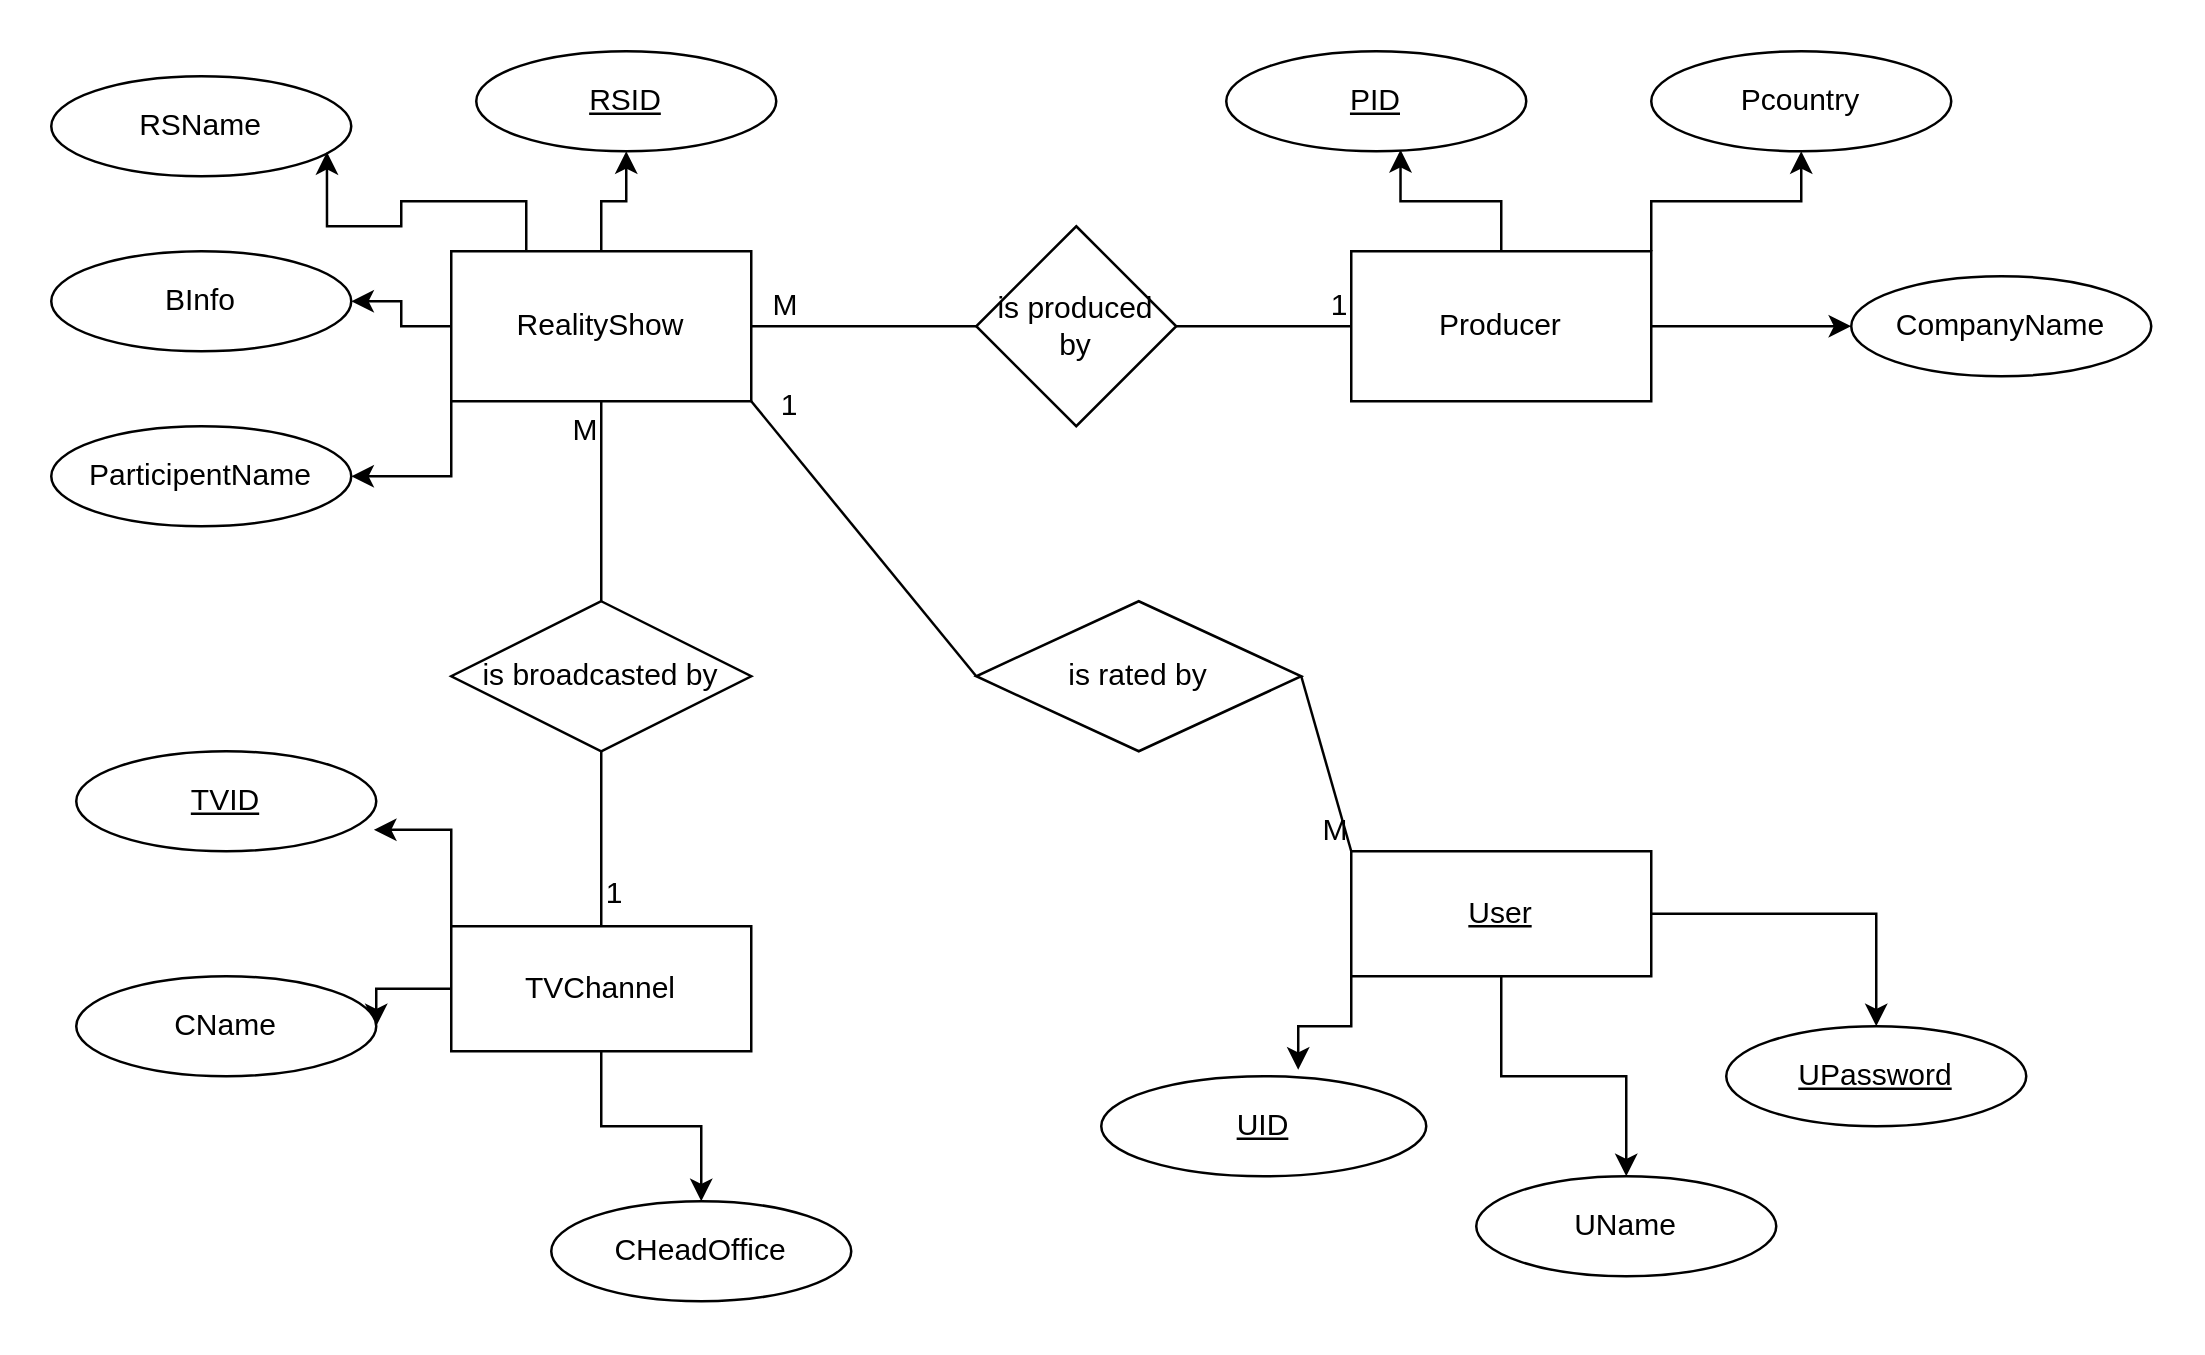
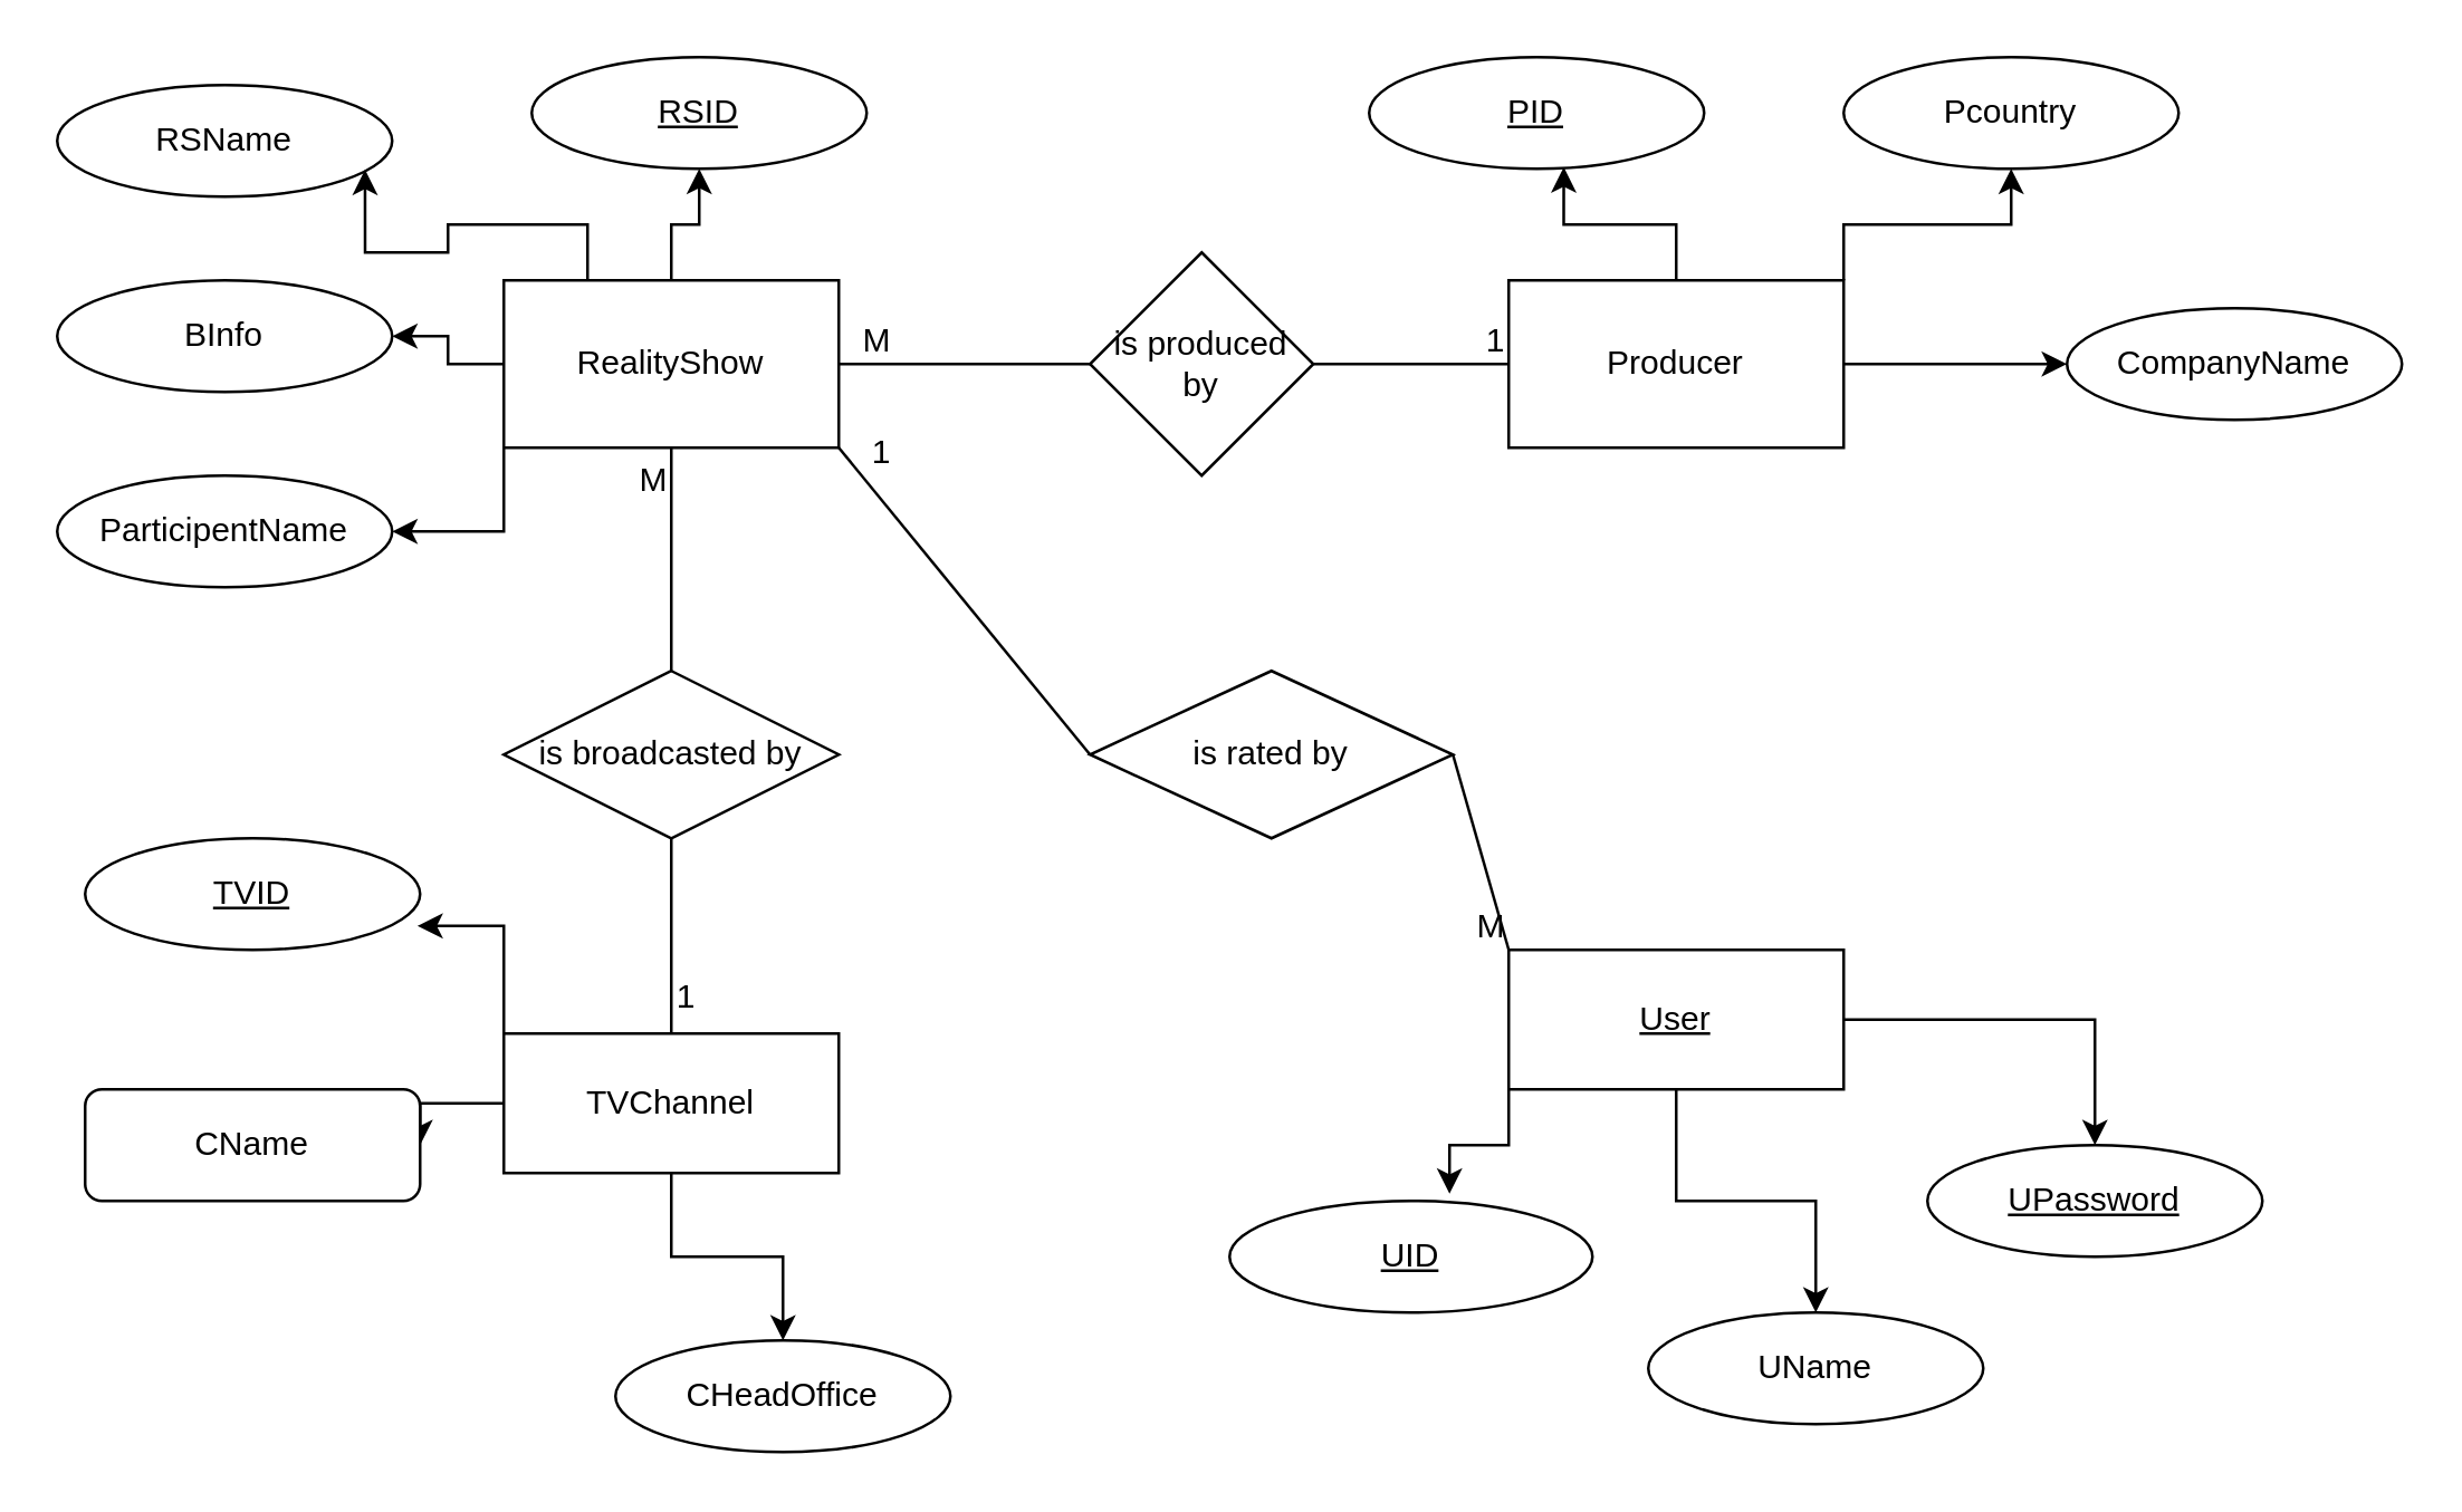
- <mxCell id="25" value="CName" style="ellipse;whiteSpace=wrap;html=1;align=center;" parent="1" vertex="1"><mxGeometry x="30" y="390" width="120" height="40" as="geometry" /></mxCell>
+ <mxCell id="25" value="CName" style="whiteSpace=wrap;html=1;align=center;rounded=1;" parent="1" vertex="1"><mxGeometry x="30" y="390" width="120" height="40" as="geometry" /></mxCell>
